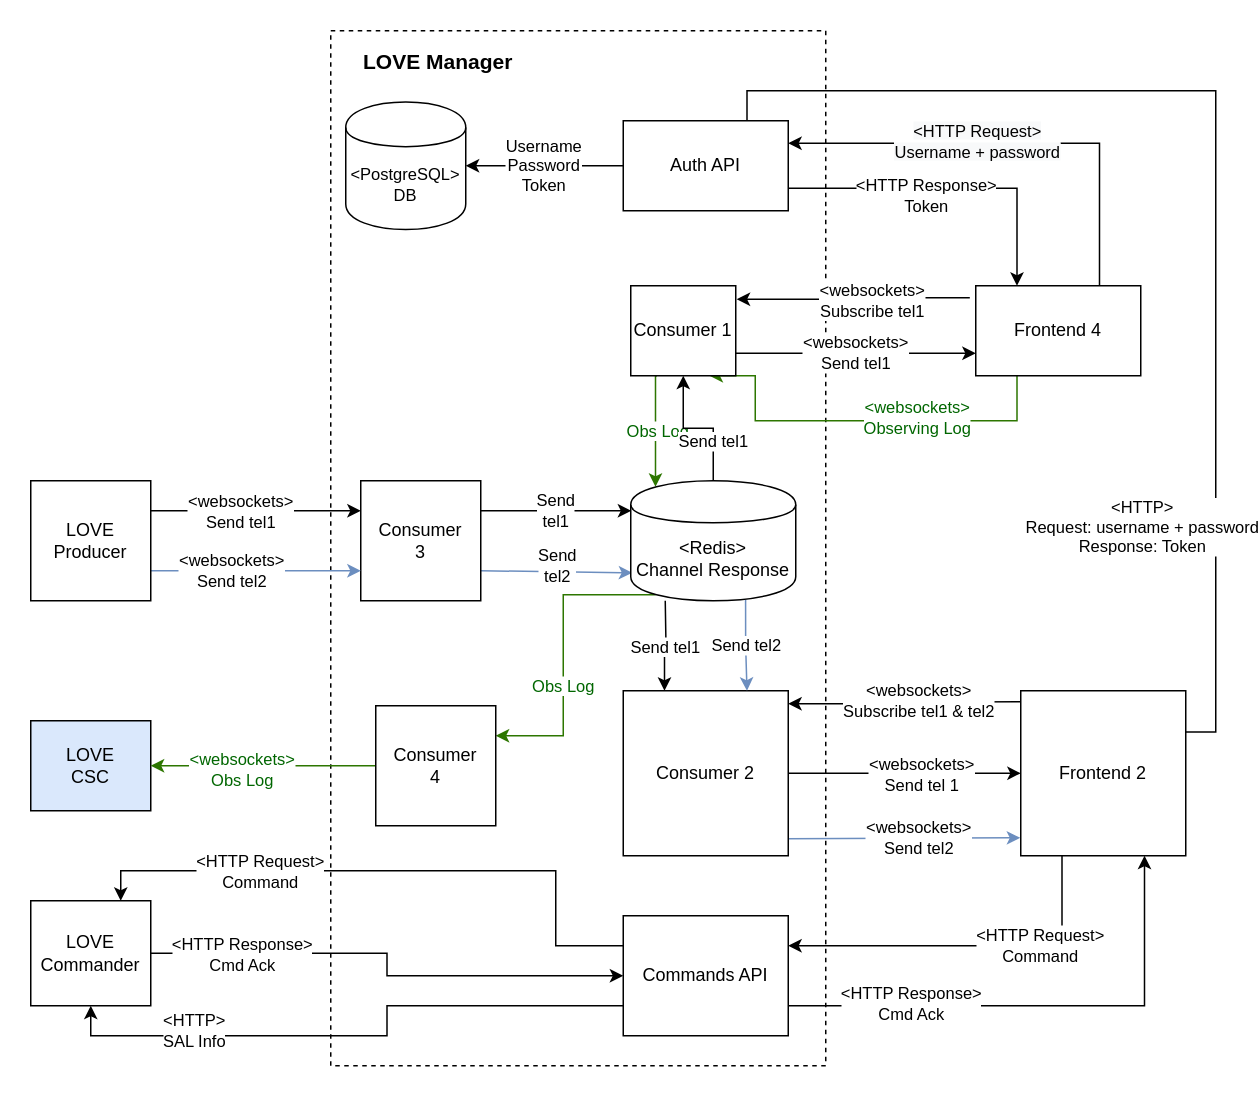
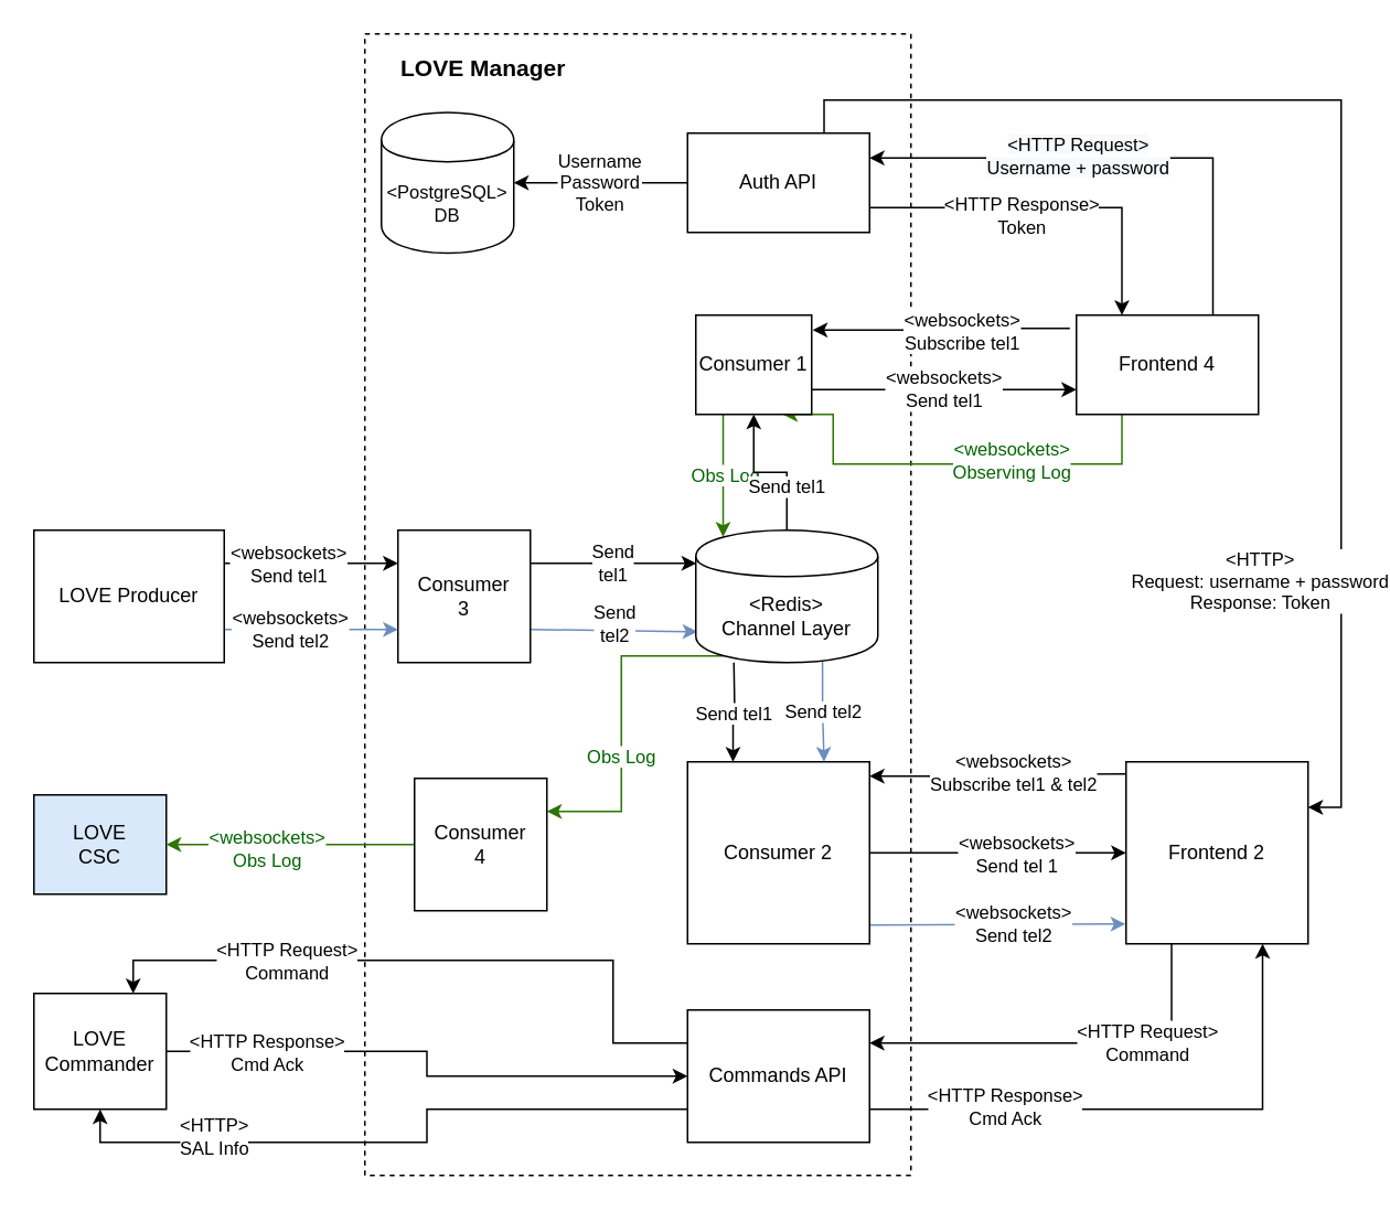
- <mxCell id="40" value="LOVE Producer" style="rounded=0;whiteSpace=wrap;html=1;" parent="1" vertex="1"><mxGeometry x="20" y="320" width="80" height="80" as="geometry" /></mxCell>
+ <mxCell id="40" value="LOVE Producer" style="rounded=0;whiteSpace=wrap;html=1;" parent="1" vertex="1"><mxGeometry x="20" y="320" width="115" height="80" as="geometry" /></mxCell>
- <mxCell id="44" value="&lt;span&gt;&amp;lt;Redis&amp;gt;&lt;/span&gt;&lt;br&gt;&lt;span&gt;Channel Response&lt;/span&gt;" style="shape=cylinder;whiteSpace=wrap;html=1;boundedLbl=1;backgroundOutline=1;" parent="1" vertex="1"><mxGeometry x="420" y="320" width="110" height="80" as="geometry" /></mxCell>
+ <mxCell id="44" value="&lt;span&gt;&amp;lt;Redis&amp;gt;&lt;/span&gt;&lt;br&gt;&lt;span&gt;Channel Layer&lt;/span&gt;" style="shape=cylinder;whiteSpace=wrap;html=1;boundedLbl=1;backgroundOutline=1;" parent="1" vertex="1"><mxGeometry x="420" y="320" width="110" height="80" as="geometry" /></mxCell>
- <mxCell id="26" style="edgeStyle=orthogonalEdgeStyle;rounded=0;orthogonalLoop=1;jettySize=auto;html=1;exitX=0.75;exitY=0;exitDx=0;exitDy=0;entryX=1;entryY=0.25;entryDx=0;entryDy=0;endArrow=none;" parent="1" source="28" target="18" edge="1"><mxGeometry relative="1" as="geometry" /></mxCell>
+ <mxCell id="26" style="edgeStyle=orthogonalEdgeStyle;rounded=0;orthogonalLoop=1;jettySize=auto;html=1;exitX=0.75;exitY=0;exitDx=0;exitDy=0;entryX=1;entryY=0.25;entryDx=0;entryDy=0;" parent="1" source="28" target="18" edge="1"><mxGeometry relative="1" as="geometry" /></mxCell>
